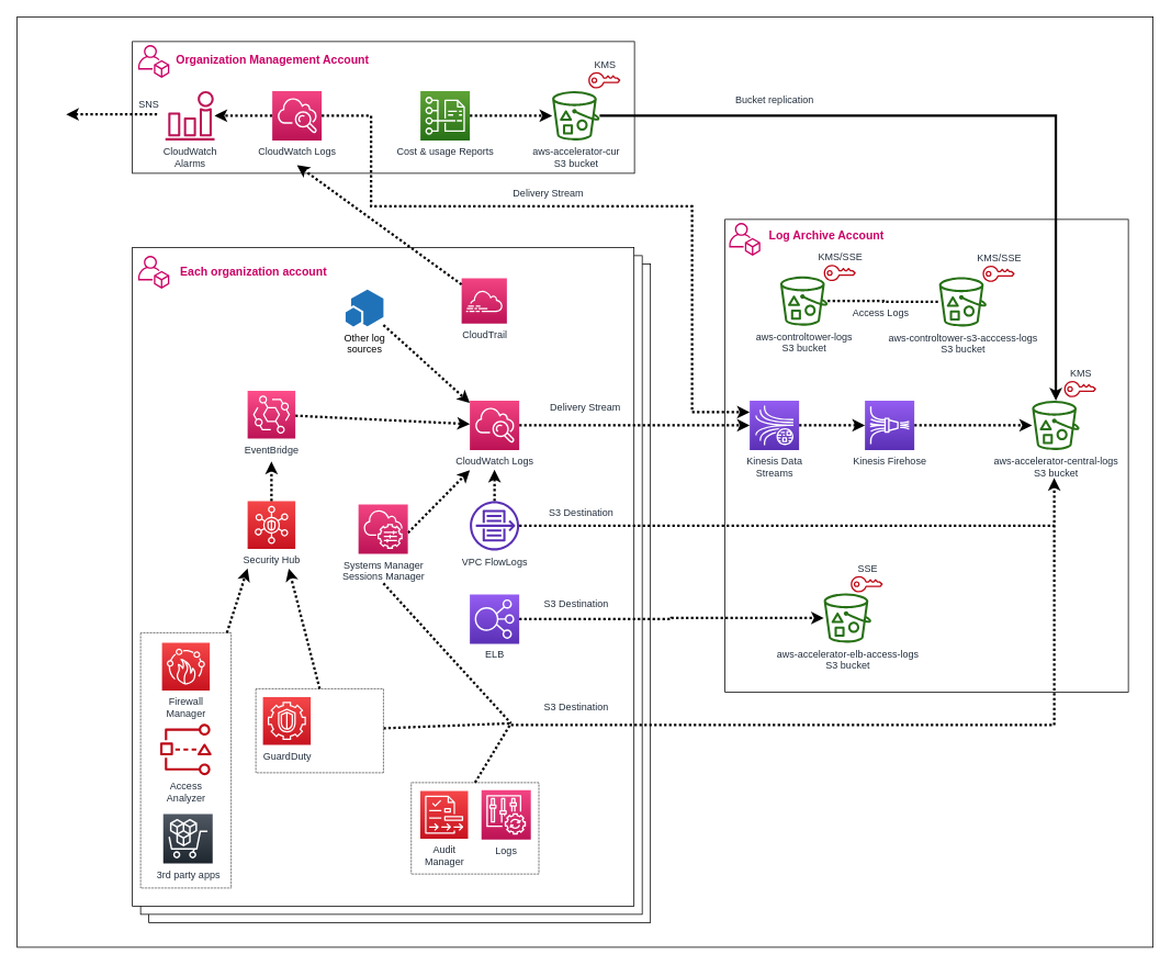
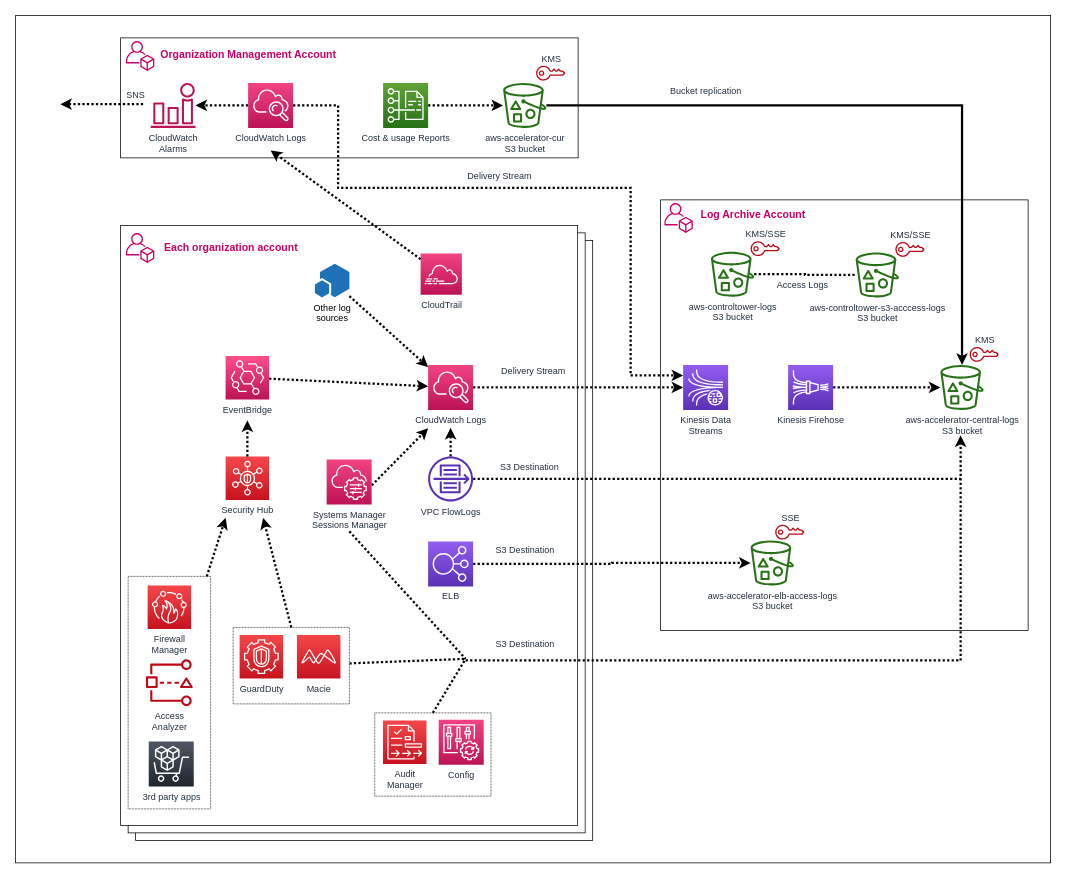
- <mxCell id="21" style="edgeStyle=orthogonalEdgeStyle;rounded=0;orthogonalLoop=1;jettySize=auto;html=1;strokeWidth=3;fontSize=14;fontColor=#cc0066;dashed=1;dashPattern=1 1;" parent="1" source="22" target="20" edge="1"><mxGeometry relative="1" as="geometry" /></mxCell>
+ <mxCell id="53" value="Macie" style="outlineConnect=0;fontColor=#232F3E;gradientColor=#F54749;gradientDirection=north;fillColor=#C7131F;strokeColor=#ffffff;dashed=0;verticalLabelPosition=bottom;verticalAlign=top;align=center;html=1;fontSize=12;fontStyle=0;aspect=fixed;shape=mxgraph.aws4.resourceIcon;resIcon=mxgraph.aws4.macie;" parent="1" vertex="1"><mxGeometry x="395.05" y="846" width="58" height="58" as="geometry" /></mxCell>
- <mxCell id="63" value="Logs" style="outlineConnect=0;fontColor=#232F3E;gradientColor=#F34482;gradientDirection=north;fillColor=#BC1356;strokeColor=#ffffff;dashed=0;verticalLabelPosition=bottom;verticalAlign=top;align=center;html=1;fontSize=12;fontStyle=0;aspect=fixed;shape=mxgraph.aws4.resourceIcon;resIcon=mxgraph.aws4.config;dashPattern=1 1;" parent="1" vertex="1"><mxGeometry x="584.11" y="959" width="60" height="60" as="geometry" /></mxCell>
+ <mxCell id="63" value="Config" style="outlineConnect=0;fontColor=#232F3E;gradientColor=#F34482;gradientDirection=north;fillColor=#BC1356;strokeColor=#ffffff;dashed=0;verticalLabelPosition=bottom;verticalAlign=top;align=center;html=1;fontSize=12;fontStyle=0;aspect=fixed;shape=mxgraph.aws4.resourceIcon;resIcon=mxgraph.aws4.config;dashPattern=1 1;" parent="1" vertex="1"><mxGeometry x="584.11" y="959" width="60" height="60" as="geometry" /></mxCell>
